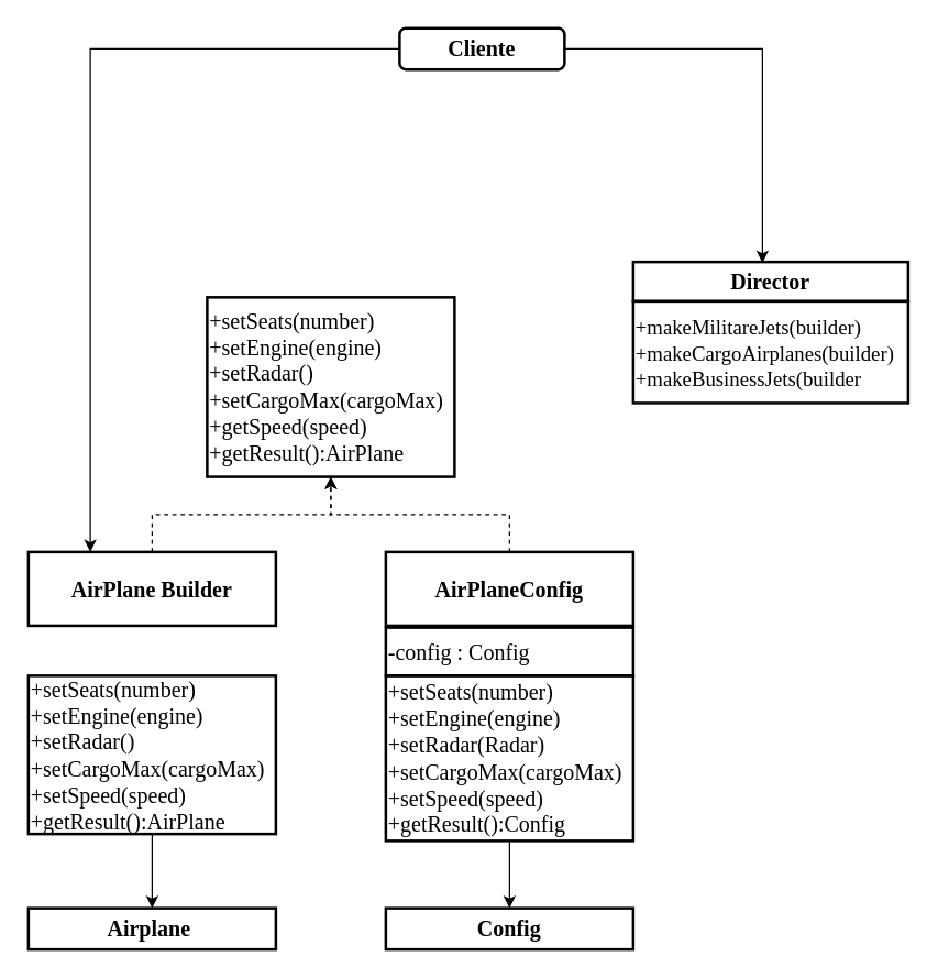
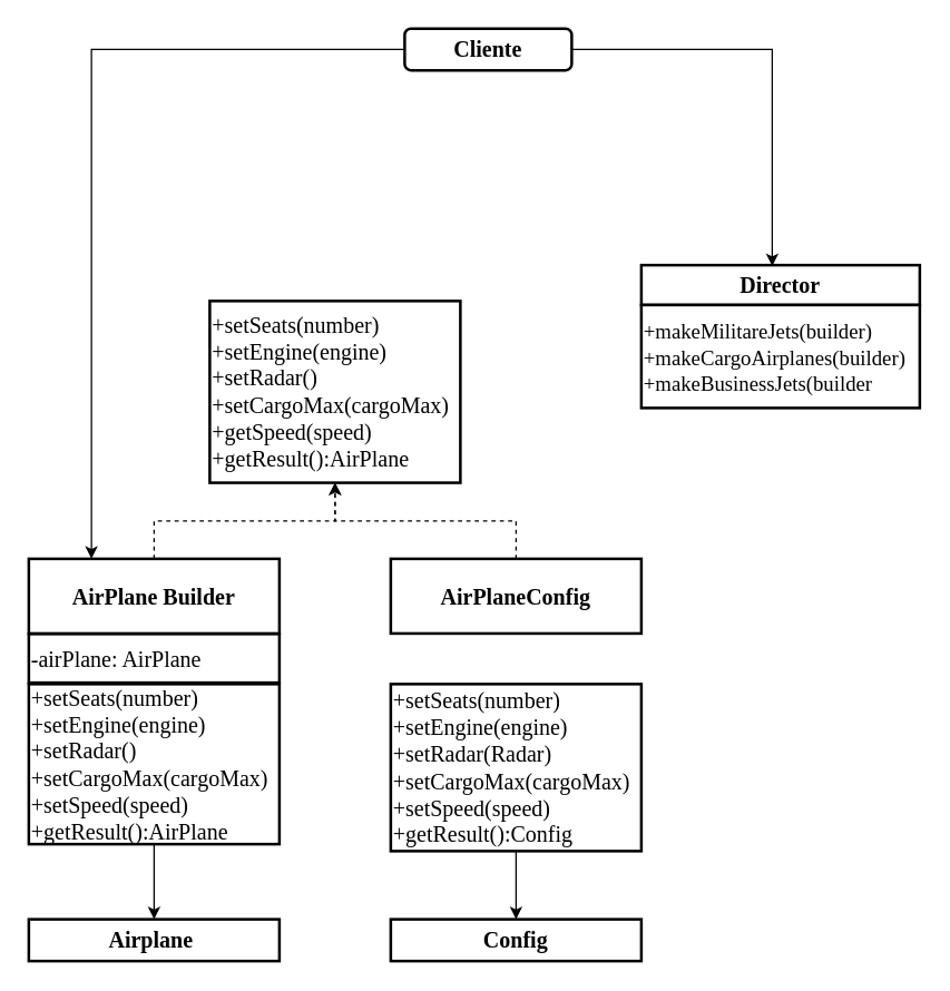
+ <mxCell id="17" value="-airPlane: AirPlane" style="rounded=0;shadow=0;glass=0;sketch=0;strokeColor=#000000;strokeWidth=2;gradientColor=none;fontFamily=Times New Roman;fontSize=16;align=left;labelBackgroundColor=none;labelBorderColor=none;" parent="1" vertex="1"><mxGeometry x="20" y="455" width="180" height="35" as="geometry" /></mxCell>
- <mxCell id="16" value="-config : Config" style="rounded=0;whiteSpace=wrap;html=1;shadow=0;glass=0;sketch=0;strokeColor=#000000;strokeWidth=2;fillColor=none;gradientColor=none;fontFamily=Times New Roman;fontSize=16;align=left;" parent="13" vertex="1"><mxGeometry y="55" width="180" height="35" as="geometry" /></mxCell>
